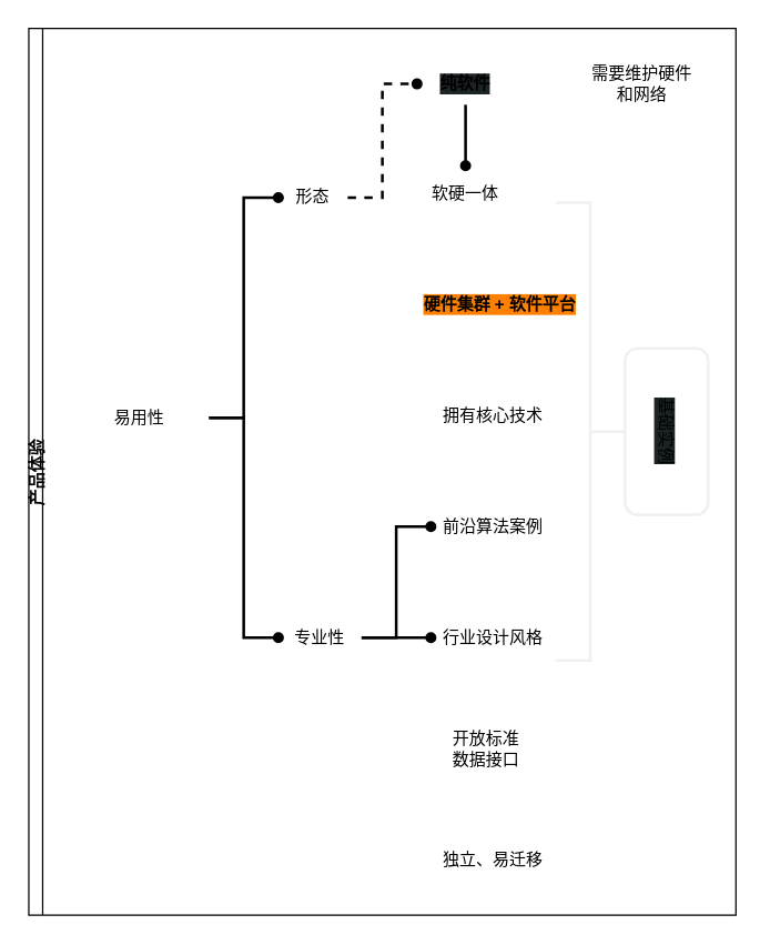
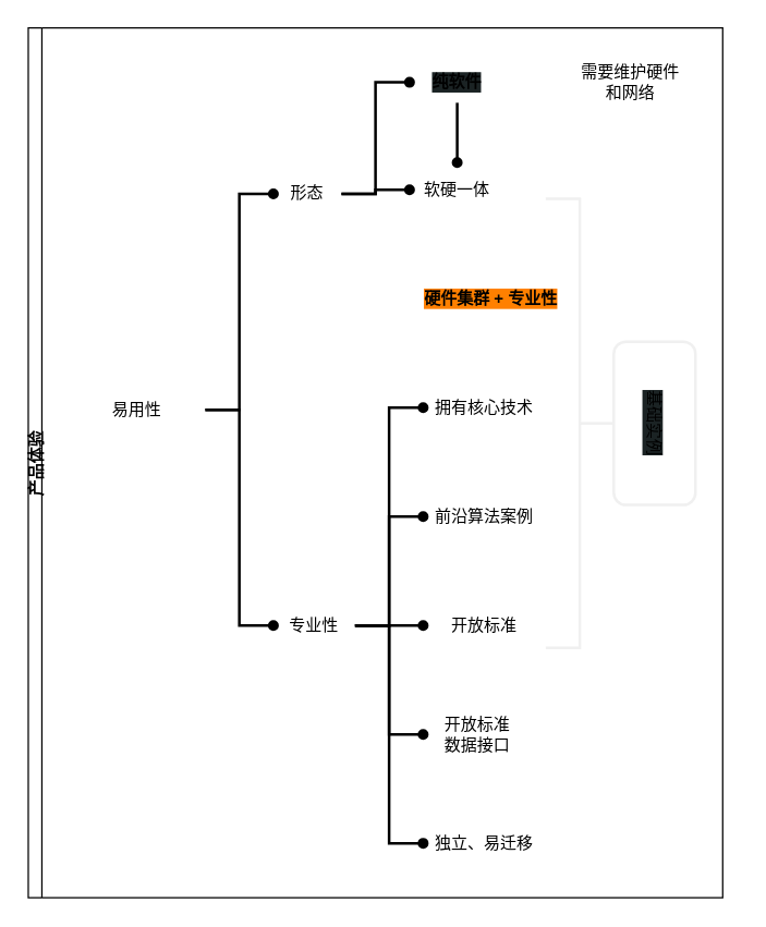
- <mxCell id="8" value="" style="edgeStyle=elbowEdgeStyle;elbow=horizontal;html=1;rounded=0;strokeWidth=2;endArrow=oval;endFill=1;dashed=1;" edge="1" target="9" source="4" parent="2"><mxGeometry relative="1" as="geometry"><mxPoint x="180" y="-113.1" as="sourcePoint" /></mxGeometry></mxCell>
+ <mxCell id="8" value="" style="edgeStyle=elbowEdgeStyle;elbow=horizontal;html=1;rounded=0;strokeWidth=2;endArrow=oval;endFill=1;" edge="1" target="9" source="4" parent="2"><mxGeometry relative="1" as="geometry"><mxPoint x="180" y="-113.1" as="sourcePoint" /></mxGeometry></mxCell>
+ <mxCell id="10" value="" style="edgeStyle=elbowEdgeStyle;elbow=horizontal;html=1;rounded=0;strokeWidth=2;endArrow=oval;endFill=1;" edge="1" target="11" source="4" parent="2"><mxGeometry relative="1" as="geometry"><mxPoint x="180" y="-113.1" as="sourcePoint" /></mxGeometry></mxCell>
- <mxCell id="12" value="硬件集群 + 软件平台" style="whiteSpace=wrap;html=1;opacity=0;fillColor=#fa6800;labelBackgroundColor=#FF8000;fontColor=#000000;fontStyle=1;strokeColor=none;" vertex="1" parent="2"><mxGeometry x="280" y="179" width="120" height="40" as="geometry" /></mxCell>
+ <mxCell id="12" value="硬件集群 + 专业性" style="whiteSpace=wrap;html=1;opacity=0;fillColor=#fa6800;labelBackgroundColor=#FF8000;fontColor=#000000;fontStyle=1;strokeColor=none;" vertex="1" parent="2"><mxGeometry x="280" y="179" width="120" height="40" as="geometry" /></mxCell>
+ <mxCell id="15" value="" style="edgeStyle=elbowEdgeStyle;elbow=horizontal;html=1;rounded=0;strokeWidth=2;endArrow=oval;endFill=1;" edge="1" target="16" source="6" parent="2"><mxGeometry relative="1" as="geometry"><mxPoint x="180" y="480.5" as="sourcePoint" /></mxGeometry></mxCell>
- <mxCell id="20" value="行业设计风格" style="whiteSpace=wrap;html=1;opacity=0;strokeColor=none;" vertex="1" parent="2"><mxGeometry x="290" y="419" width="90" height="40" as="geometry" /></mxCell>
+ <mxCell id="20" value="开放标准" style="whiteSpace=wrap;html=1;opacity=0;strokeColor=none;" vertex="1" parent="2"><mxGeometry x="290" y="419" width="90" height="40" as="geometry" /></mxCell>
+ <mxCell id="21" value="" style="edgeStyle=elbowEdgeStyle;elbow=horizontal;html=1;rounded=0;strokeWidth=2;endArrow=oval;endFill=1;" edge="1" target="22" source="6" parent="2"><mxGeometry relative="1" as="geometry"><mxPoint x="290" y="599.25" as="sourcePoint" /></mxGeometry></mxCell>
+ <mxCell id="23" value="" style="edgeStyle=elbowEdgeStyle;elbow=horizontal;html=1;rounded=0;strokeWidth=2;endArrow=oval;endFill=1;" edge="1" target="24" source="6" parent="2"><mxGeometry relative="1" as="geometry"><mxPoint x="290" y="619.25" as="sourcePoint" /></mxGeometry></mxCell>
